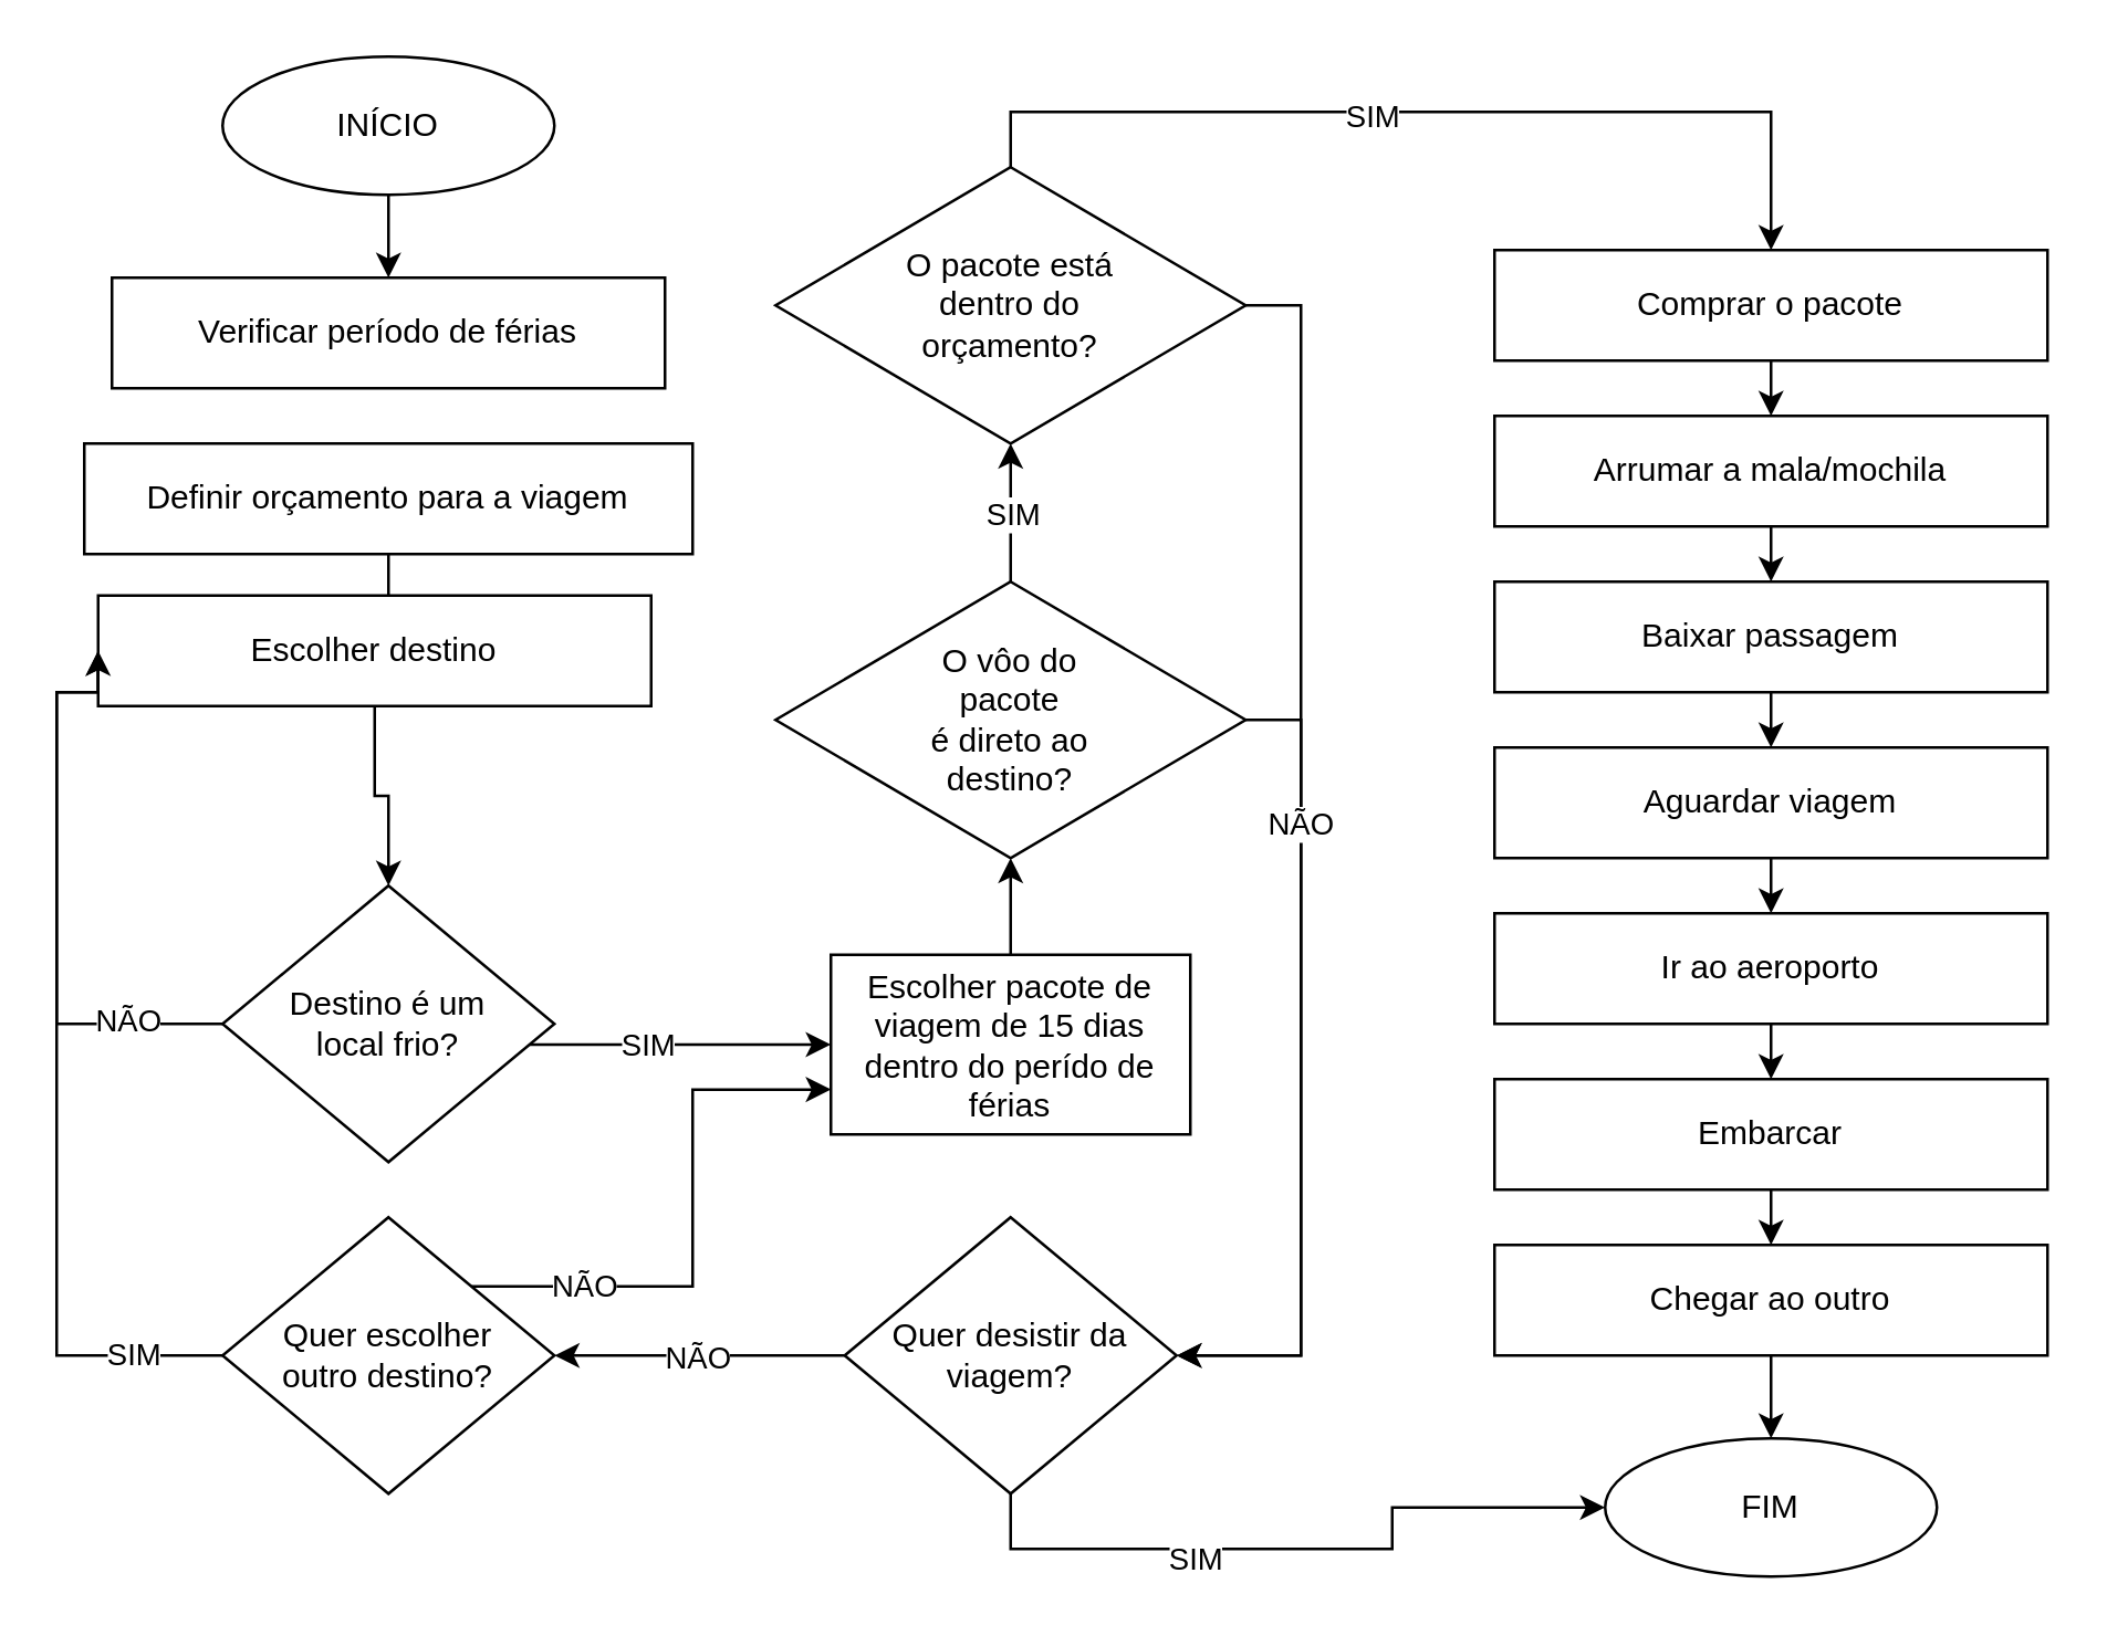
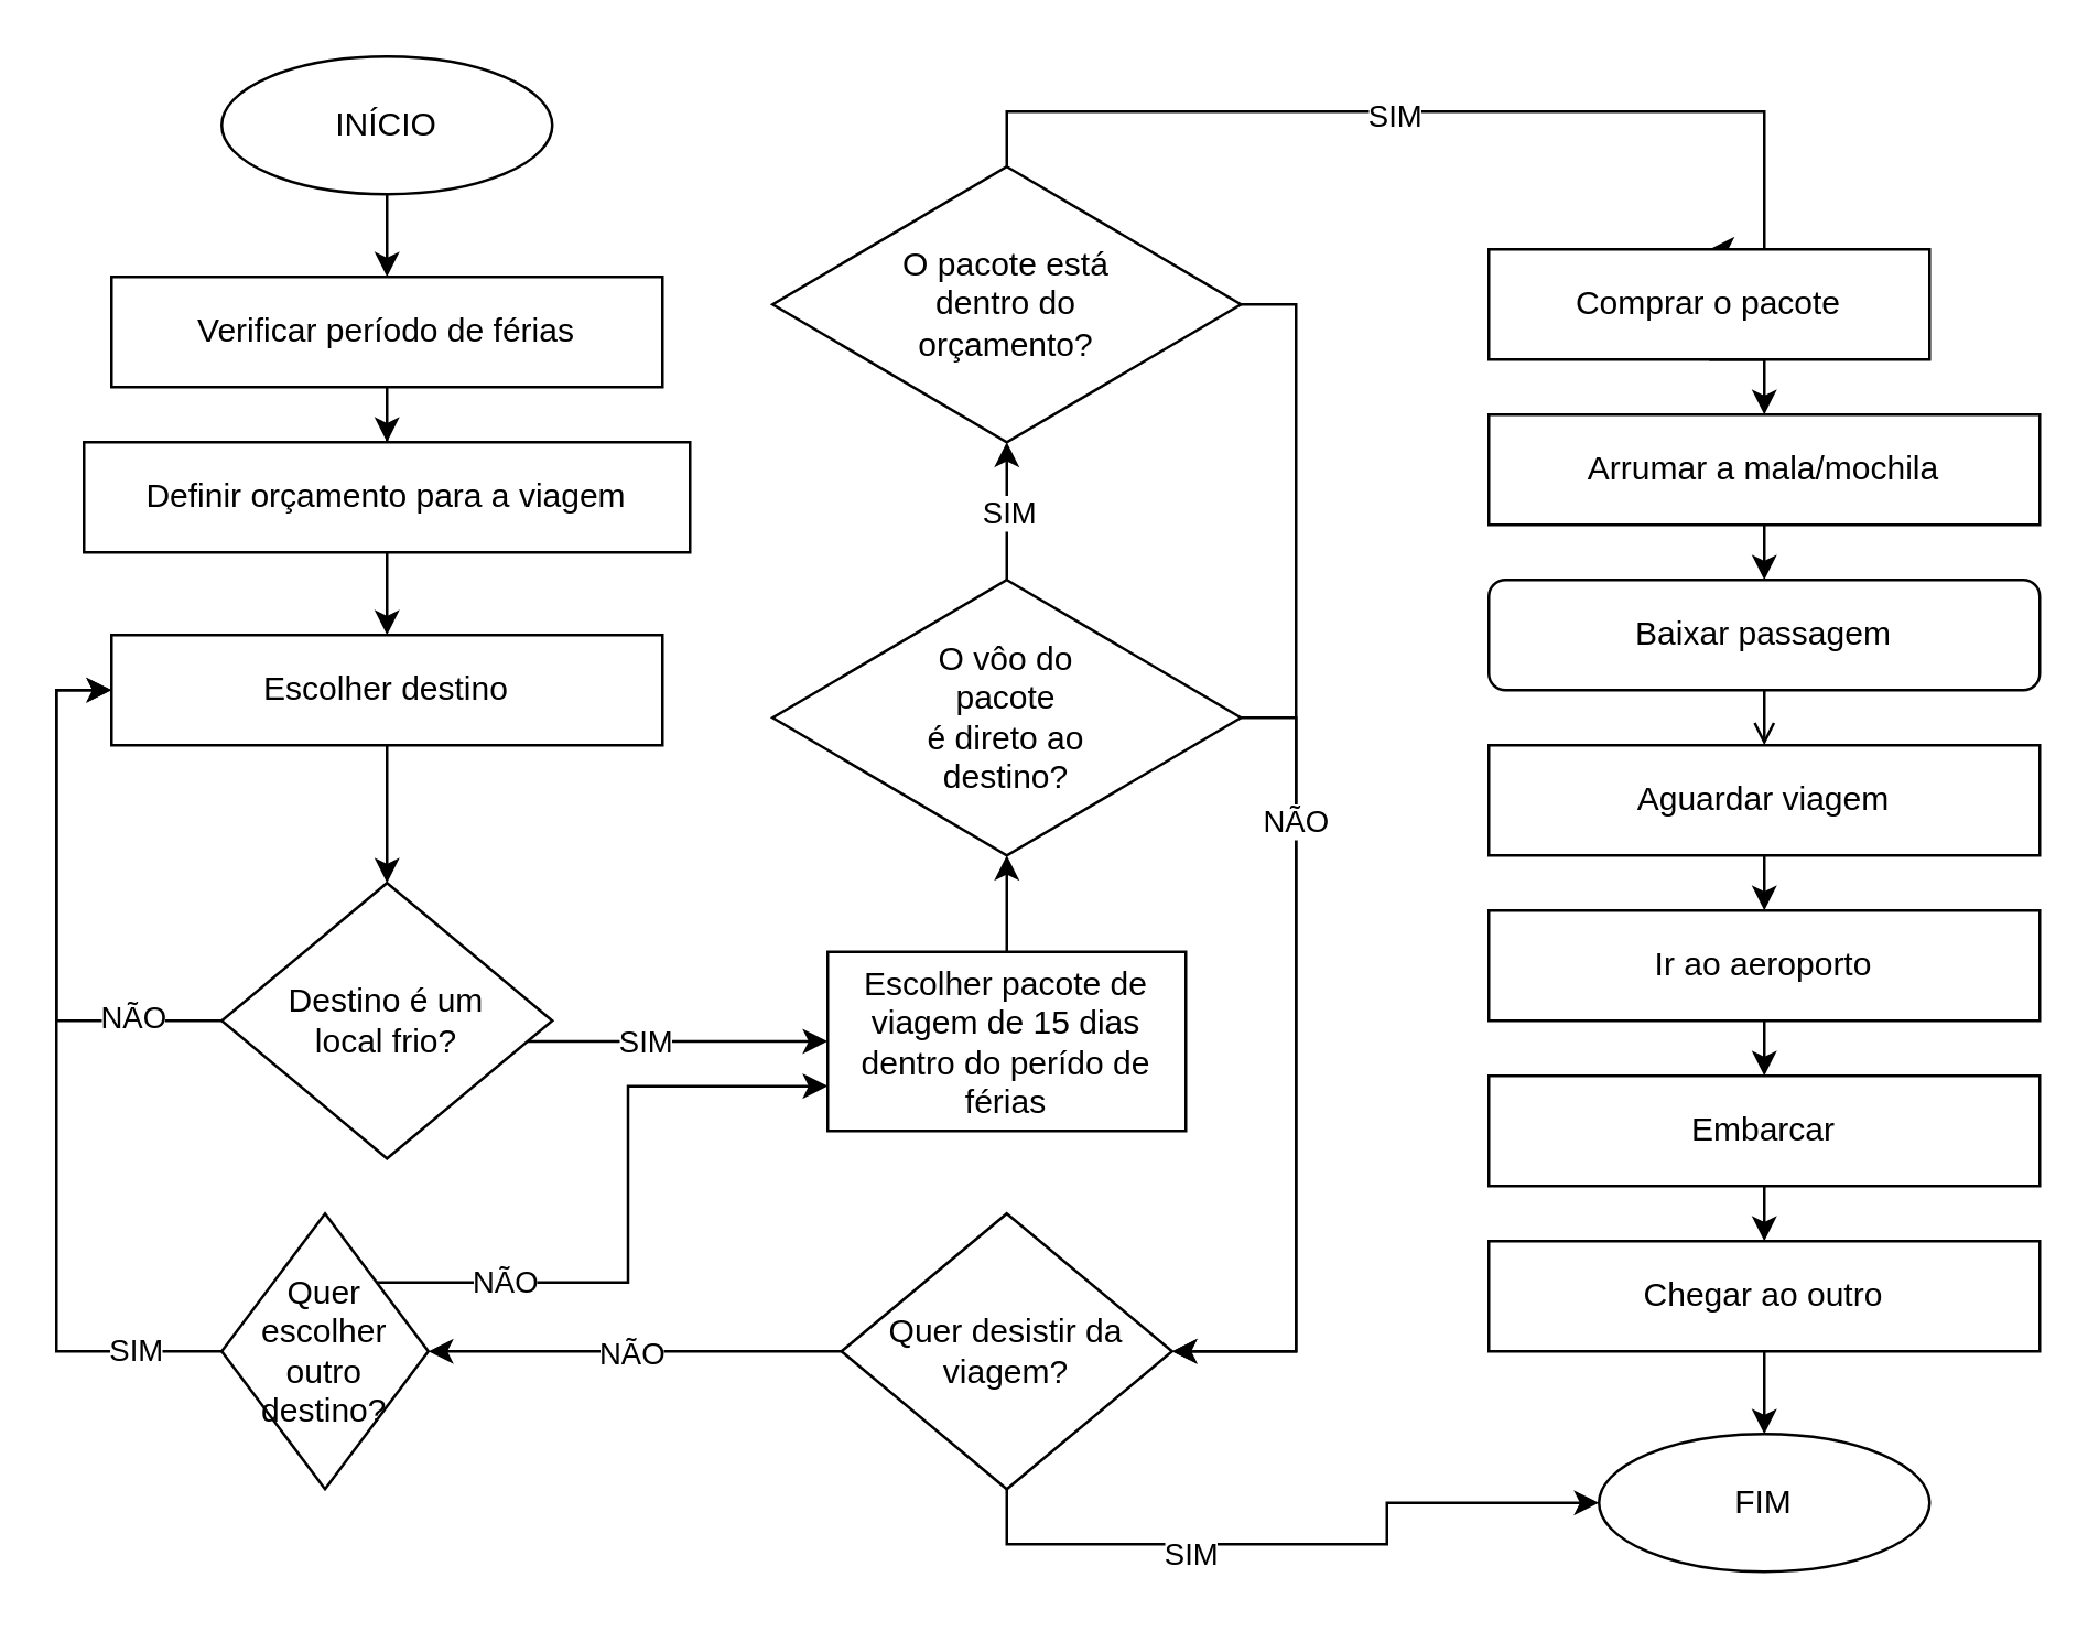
- <mxCell id="27" value="Comprar o pacote" style="rounded=0;whiteSpace=wrap;html=1;" vertex="1" parent="1"><mxGeometry x="540" y="90" width="200" height="40" as="geometry" /></mxCell>
+ <mxCell id="27" value="Comprar o pacote" style="rounded=0;whiteSpace=wrap;html=1;" vertex="1" parent="1"><mxGeometry x="540" y="90" width="160" height="40" as="geometry" /></mxCell>
+ <mxCell id="11" style="edgeStyle=orthogonalEdgeStyle;rounded=0;orthogonalLoop=1;jettySize=auto;html=1;" edge="1" parent="1" source="12" target="10"><mxGeometry relative="1" as="geometry" /></mxCell>
- <mxCell id="31" value="Baixar passagem" style="rounded=0;whiteSpace=wrap;html=1;" vertex="1" parent="1"><mxGeometry x="540" y="210" width="200" height="40" as="geometry" /></mxCell>
+ <mxCell id="31" value="Baixar passagem" style="whiteSpace=wrap;html=1;rounded=1;" vertex="1" parent="1"><mxGeometry x="540" y="210" width="200" height="40" as="geometry" /></mxCell>
- <mxCell id="14" value="Escolher destino" style="rounded=0;whiteSpace=wrap;html=1;" vertex="1" parent="1"><mxGeometry x="35" y="215" width="200" height="40" as="geometry" /></mxCell>
+ <mxCell id="14" value="Escolher destino" style="rounded=0;whiteSpace=wrap;html=1;" vertex="1" parent="1"><mxGeometry x="40" y="230" width="200" height="40" as="geometry" /></mxCell>
- <mxCell id="30" style="edgeStyle=orthogonalEdgeStyle;rounded=0;orthogonalLoop=1;jettySize=auto;html=1;exitX=0.5;exitY=1;exitDx=0;exitDy=0;entryX=0.5;entryY=0;entryDx=0;entryDy=0;" edge="1" parent="1" source="31" target="33"><mxGeometry relative="1" as="geometry" /></mxCell>
+ <mxCell id="30" style="edgeStyle=orthogonalEdgeStyle;rounded=0;orthogonalLoop=1;jettySize=auto;html=1;exitX=0.5;exitY=1;exitDx=0;exitDy=0;entryX=0.5;entryY=0;entryDx=0;entryDy=0;endArrow=open;" edge="1" parent="1" source="31" target="33"><mxGeometry relative="1" as="geometry" /></mxCell>
- <mxCell id="43" value="Quer escolher&lt;div&gt;outro destino?&lt;/div&gt;" style="rhombus;whiteSpace=wrap;html=1;" vertex="1" parent="1"><mxGeometry x="80" y="440" width="120" height="100" as="geometry" /></mxCell>
+ <mxCell id="43" value="Quer escolher&lt;div&gt;outro destino?&lt;/div&gt;" style="rhombus;whiteSpace=wrap;html=1;" vertex="1" parent="1"><mxGeometry x="80" y="440" width="75" height="100" as="geometry" /></mxCell>
